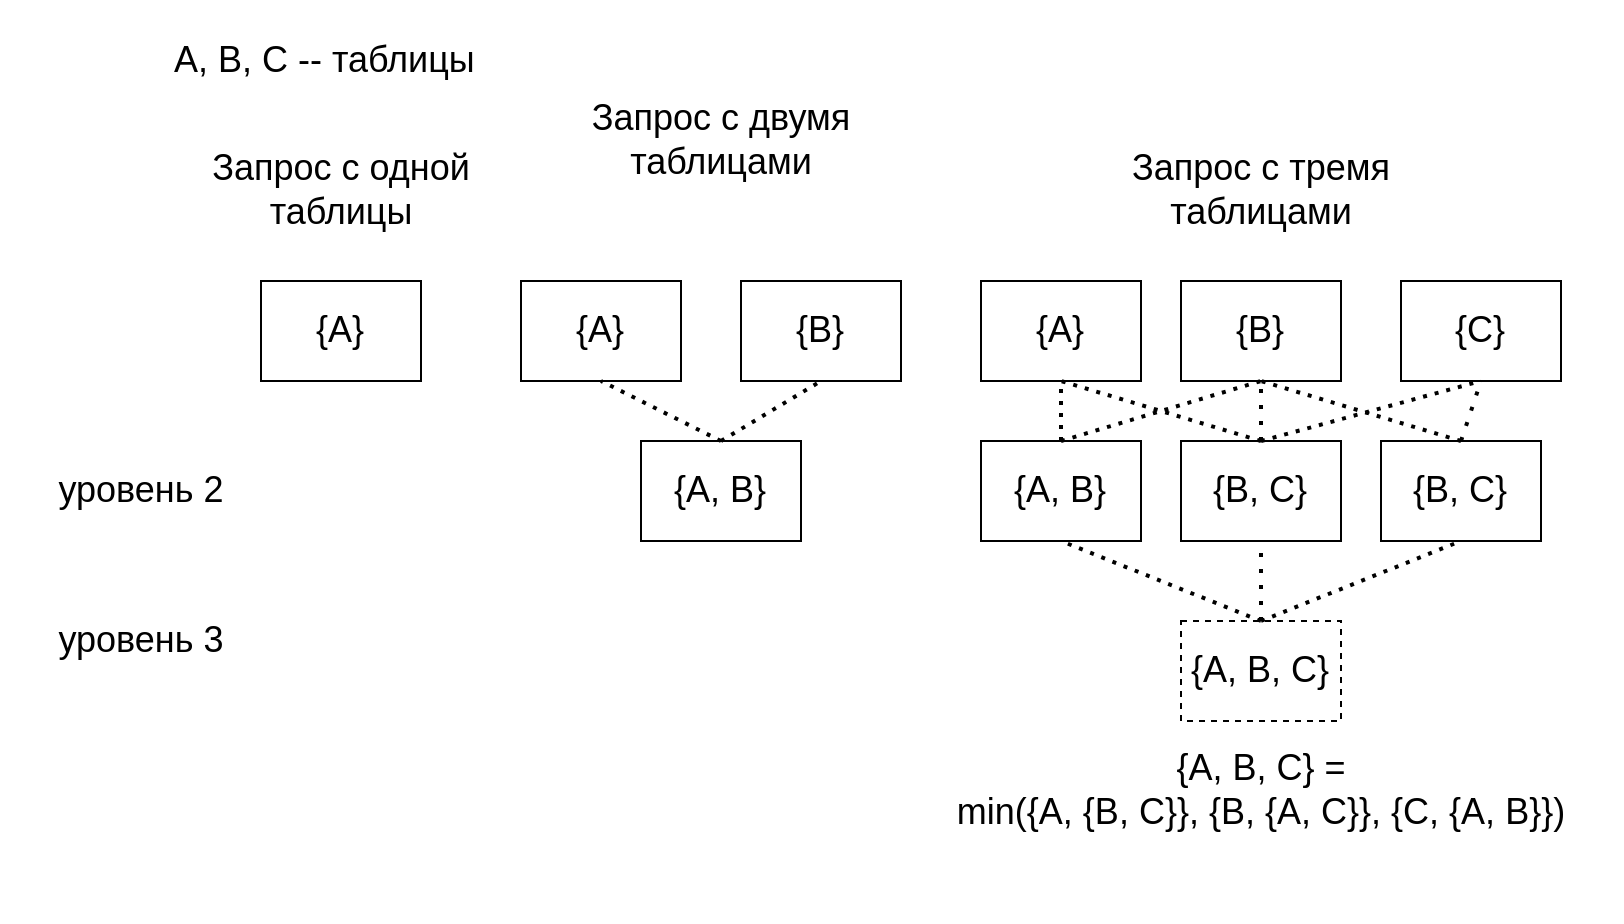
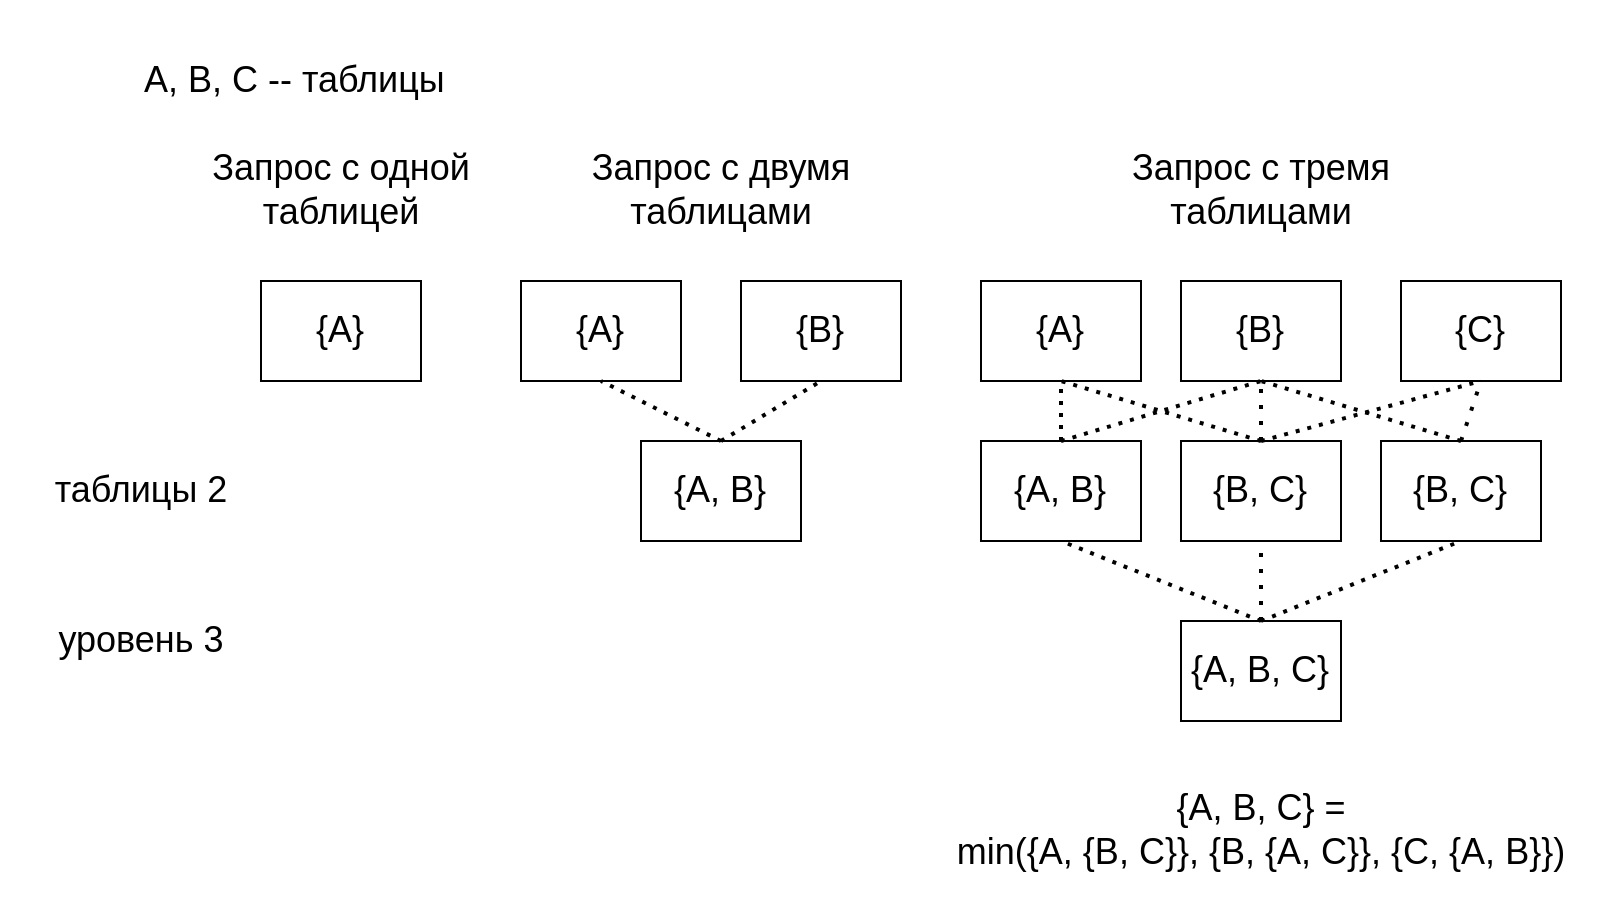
- <mxCell id="2" value="&lt;font style=&quot;font-size: 18px&quot;&gt;A, B, C -- таблицы&lt;/font&gt;" style="text;html=1;align=left;verticalAlign=middle;resizable=0;points=[];autosize=1;strokeColor=none;fillColor=none;" vertex="1" parent="1"><mxGeometry x="85" y="20" width="170" height="20" as="geometry" /></mxCell>
+ <mxCell id="2" value="&lt;font style=&quot;font-size: 18px&quot;&gt;A, B, C -- таблицы&lt;/font&gt;" style="text;html=1;align=left;verticalAlign=middle;resizable=0;points=[];autosize=1;strokeColor=none;fillColor=none;" vertex="1" parent="1"><mxGeometry x="70" y="30" width="170" height="20" as="geometry" /></mxCell>
- <mxCell id="4" value="Запрос с двумя&lt;br&gt;таблицами" style="text;html=1;align=center;verticalAlign=middle;resizable=0;points=[];autosize=1;strokeColor=none;fillColor=none;fontSize=18;" vertex="1" parent="1"><mxGeometry x="290" y="45" width="140" height="50" as="geometry" /></mxCell>
+ <mxCell id="4" value="Запрос с двумя&lt;br&gt;таблицами" style="text;html=1;align=center;verticalAlign=middle;resizable=0;points=[];autosize=1;strokeColor=none;fillColor=none;fontSize=18;" vertex="1" parent="1"><mxGeometry x="290" y="70" width="140" height="50" as="geometry" /></mxCell>
- <mxCell id="3" value="Запрос с одной&lt;br&gt;таблицы" style="text;html=1;align=center;verticalAlign=middle;resizable=0;points=[];autosize=1;strokeColor=none;fillColor=none;fontSize=18;" vertex="1" parent="1"><mxGeometry x="100" y="70" width="140" height="50" as="geometry" /></mxCell>
+ <mxCell id="3" value="Запрос с одной&lt;br&gt;таблицей" style="text;html=1;align=center;verticalAlign=middle;resizable=0;points=[];autosize=1;strokeColor=none;fillColor=none;fontSize=18;" vertex="1" parent="1"><mxGeometry x="100" y="70" width="140" height="50" as="geometry" /></mxCell>
- <mxCell id="29" value="уровень 2" style="text;html=1;align=center;verticalAlign=middle;resizable=0;points=[];autosize=1;strokeColor=none;fillColor=none;fontSize=18;" vertex="1" parent="1"><mxGeometry x="20" y="230" width="100" height="30" as="geometry" /></mxCell>
+ <mxCell id="29" value="таблицы 2" style="text;html=1;align=center;verticalAlign=middle;resizable=0;points=[];autosize=1;strokeColor=none;fillColor=none;fontSize=18;" vertex="1" parent="1"><mxGeometry x="20" y="230" width="100" height="30" as="geometry" /></mxCell>
- <mxCell id="16" value="{A, B, C}" style="whiteSpace=wrap;html=1;fontSize=18;dashed=1;" vertex="1" parent="1"><mxGeometry x="590" y="310" width="80" height="50" as="geometry" /></mxCell>
+ <mxCell id="16" value="{A, B, C}" style="whiteSpace=wrap;html=1;fontSize=18;" vertex="1" parent="1"><mxGeometry x="590" y="310" width="80" height="50" as="geometry" /></mxCell>
- <mxCell id="31" value="{A, B, C} =&lt;br&gt;min({A, {B, C}}, {B, {A, C}}, {C, {A, B}})" style="text;html=1;align=center;verticalAlign=middle;resizable=0;points=[];autosize=1;strokeColor=none;fillColor=none;fontSize=18;" vertex="1" parent="1"><mxGeometry x="470" y="370" width="320" height="50" as="geometry" /></mxCell>
+ <mxCell id="31" value="{A, B, C} =&lt;br&gt;min({A, {B, C}}, {B, {A, C}}, {C, {A, B}})" style="text;html=1;align=center;verticalAlign=middle;resizable=0;points=[];autosize=1;strokeColor=none;fillColor=none;fontSize=18;" vertex="1" parent="1"><mxGeometry x="470" y="390" width="320" height="50" as="geometry" /></mxCell>
